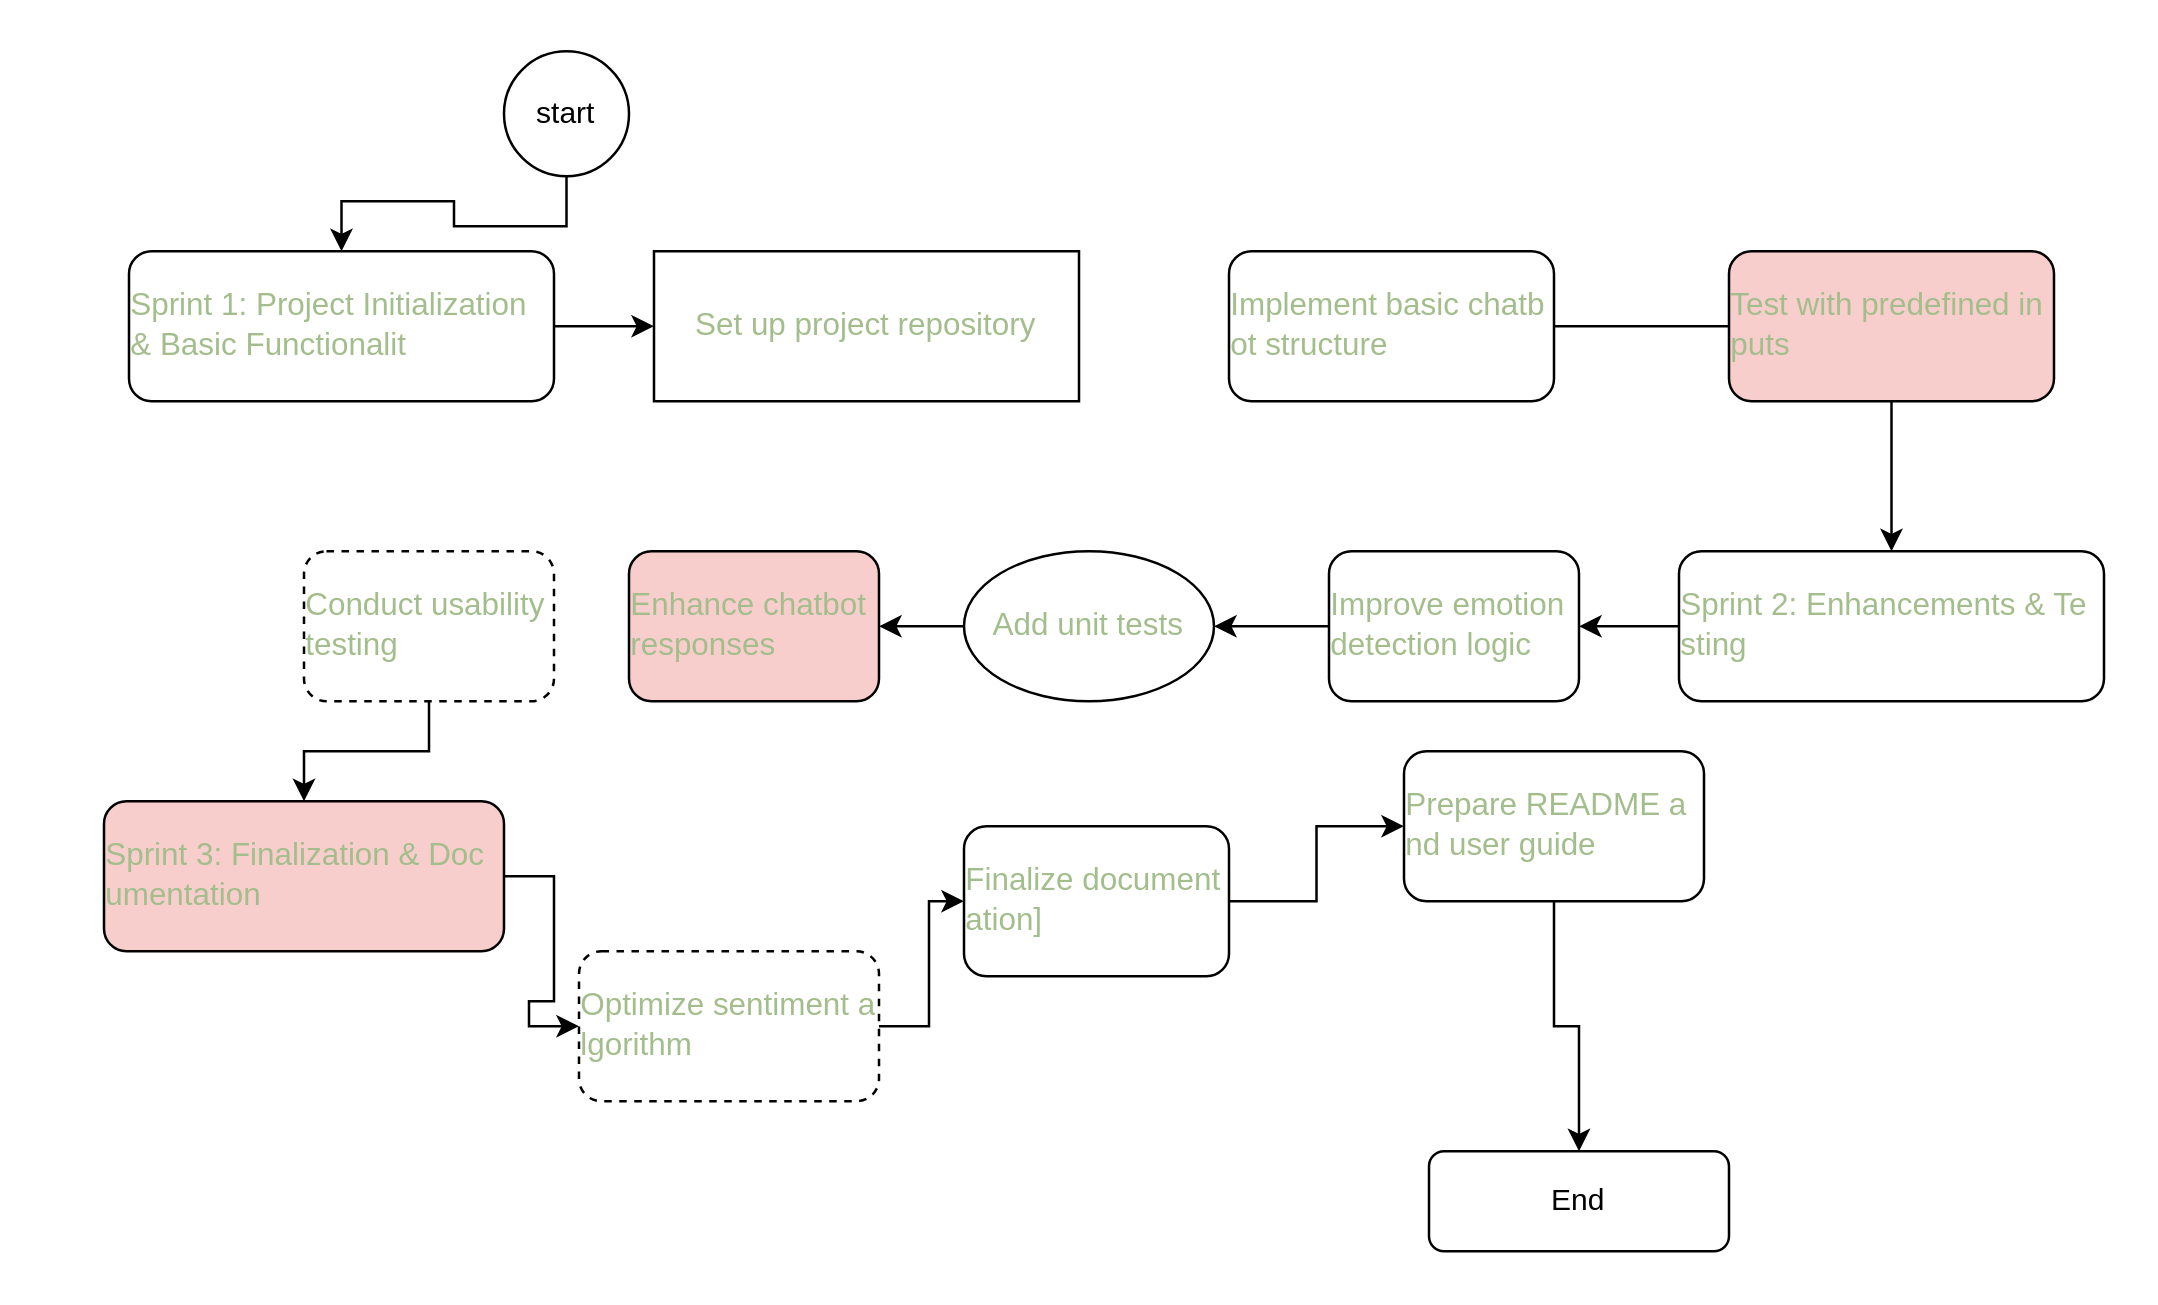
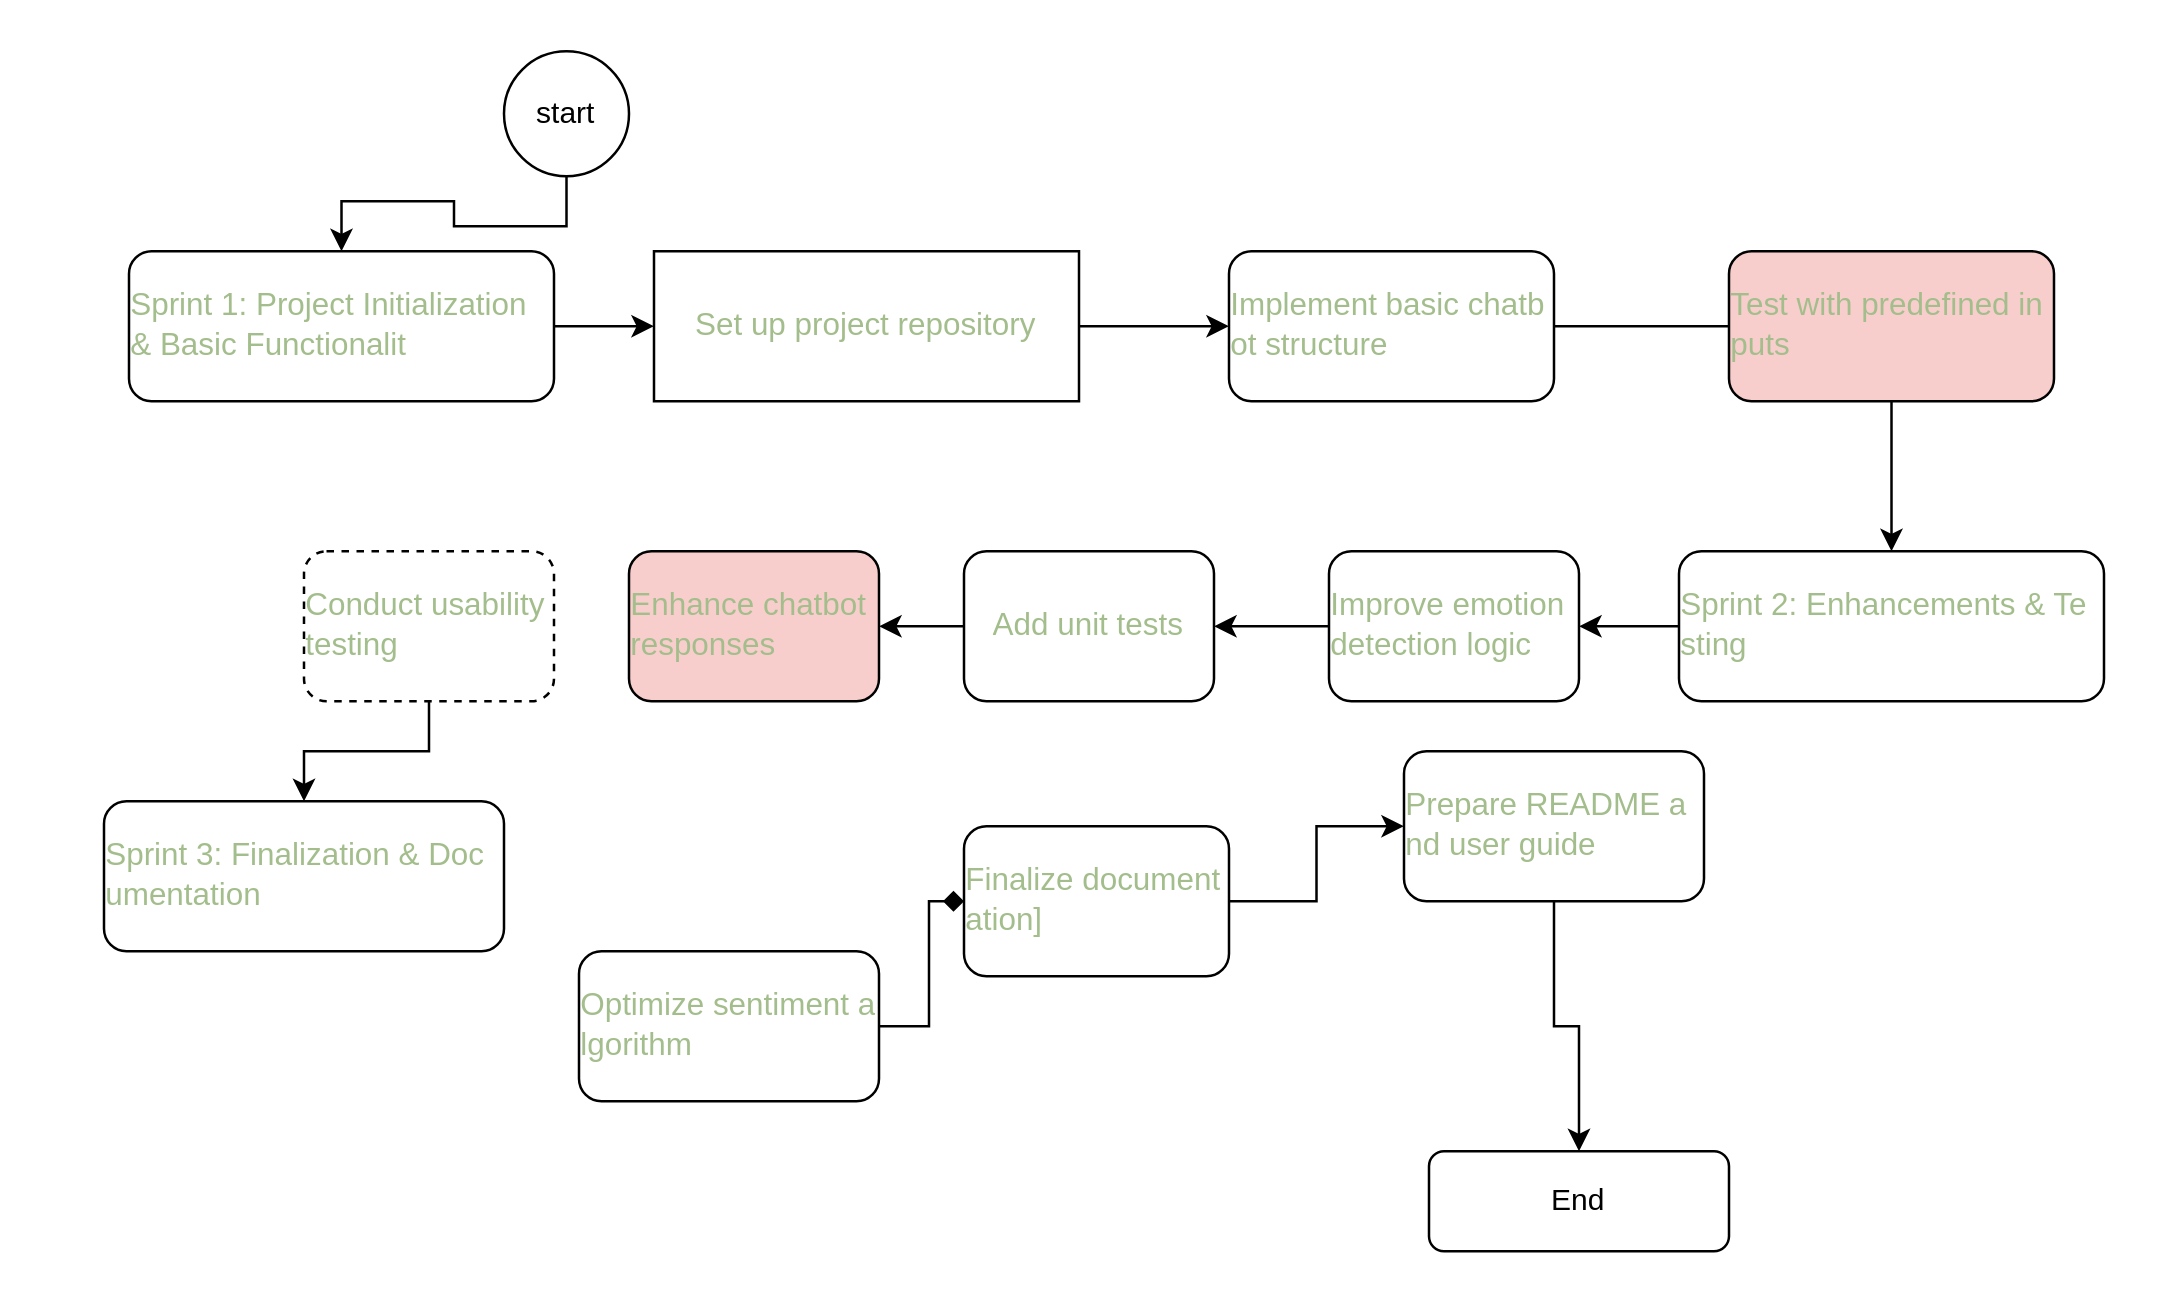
+ <mxCell id="7" value="" style="edgeStyle=orthogonalEdgeStyle;rounded=0;orthogonalLoop=1;jettySize=auto;html=1;" edge="1" parent="1" source="8" target="10"><mxGeometry relative="1" as="geometry" /></mxCell>
- <mxCell id="18" value="&lt;pre style=&quot;font-family: var(--ds-font-family-code); overflow: auto; padding: calc(var(--ds-md-zoom)*8px)calc(var(--ds-md-zoom)*12px); text-wrap-mode: wrap; word-break: break-all; color: rgb(255, 255, 255); font-size: 12.573px; text-align: start; margin-top: 0px !important; margin-bottom: 0px !important;&quot;&gt;&lt;pre style=&quot;font-family: var(--ds-font-family-code); overflow: auto; padding: calc(var(--ds-md-zoom)*8px)calc(var(--ds-md-zoom)*12px); text-wrap-mode: wrap; word-break: break-all; margin-top: 0px !important; margin-bottom: 0px !important;&quot;&gt;&lt;span style=&quot;color: rgb(163, 190, 140);&quot; class=&quot;token text string&quot;&gt;Add unit tests&lt;/span&gt;&lt;/pre&gt;&lt;/pre&gt;" style="ellipse;whiteSpace=wrap;html=1;fontSize=12;glass=0;strokeWidth=1;shadow=0;" vertex="1" parent="1"><mxGeometry x="364" y="220" width="100" height="60" as="geometry" /></mxCell>
+ <mxCell id="18" value="&lt;pre style=&quot;font-family: var(--ds-font-family-code); overflow: auto; padding: calc(var(--ds-md-zoom)*8px)calc(var(--ds-md-zoom)*12px); text-wrap-mode: wrap; word-break: break-all; color: rgb(255, 255, 255); font-size: 12.573px; text-align: start; margin-top: 0px !important; margin-bottom: 0px !important;&quot;&gt;&lt;pre style=&quot;font-family: var(--ds-font-family-code); overflow: auto; padding: calc(var(--ds-md-zoom)*8px)calc(var(--ds-md-zoom)*12px); text-wrap-mode: wrap; word-break: break-all; margin-top: 0px !important; margin-bottom: 0px !important;&quot;&gt;&lt;span style=&quot;color: rgb(163, 190, 140);&quot; class=&quot;token text string&quot;&gt;Add unit tests&lt;/span&gt;&lt;/pre&gt;&lt;/pre&gt;" style="rounded=1;whiteSpace=wrap;html=1;fontSize=12;glass=0;strokeWidth=1;shadow=0;" vertex="1" parent="1"><mxGeometry x="364" y="220" width="100" height="60" as="geometry" /></mxCell>
- <mxCell id="23" value="&lt;pre style=&quot;font-family: var(--ds-font-family-code); overflow: auto; padding: calc(var(--ds-md-zoom)*8px)calc(var(--ds-md-zoom)*12px); text-wrap-mode: wrap; word-break: break-all; color: rgb(255, 255, 255); font-size: 12.573px; text-align: start; margin-top: 0px !important; margin-bottom: 0px !important;&quot;&gt;&lt;pre style=&quot;font-family: var(--ds-font-family-code); overflow: auto; padding: calc(var(--ds-md-zoom)*8px)calc(var(--ds-md-zoom)*12px); text-wrap-mode: wrap; word-break: break-all; margin-top: 0px !important; margin-bottom: 0px !important;&quot;&gt;&lt;span style=&quot;color: rgb(163, 190, 140);&quot; class=&quot;token text string&quot;&gt;Sprint 3: Finalization &amp;amp; Documentation&lt;/span&gt;&lt;/pre&gt;&lt;/pre&gt;" style="rounded=1;whiteSpace=wrap;html=1;fontSize=12;glass=0;strokeWidth=1;shadow=0;fillColor=#f8cecc;" vertex="1" parent="1"><mxGeometry x="20" y="320" width="160" height="60" as="geometry" /></mxCell>
+ <mxCell id="23" value="&lt;pre style=&quot;font-family: var(--ds-font-family-code); overflow: auto; padding: calc(var(--ds-md-zoom)*8px)calc(var(--ds-md-zoom)*12px); text-wrap-mode: wrap; word-break: break-all; color: rgb(255, 255, 255); font-size: 12.573px; text-align: start; margin-top: 0px !important; margin-bottom: 0px !important;&quot;&gt;&lt;pre style=&quot;font-family: var(--ds-font-family-code); overflow: auto; padding: calc(var(--ds-md-zoom)*8px)calc(var(--ds-md-zoom)*12px); text-wrap-mode: wrap; word-break: break-all; margin-top: 0px !important; margin-bottom: 0px !important;&quot;&gt;&lt;span style=&quot;color: rgb(163, 190, 140);&quot; class=&quot;token text string&quot;&gt;Sprint 3: Finalization &amp;amp; Documentation&lt;/span&gt;&lt;/pre&gt;&lt;/pre&gt;" style="rounded=1;whiteSpace=wrap;html=1;fontSize=12;glass=0;strokeWidth=1;shadow=0;" vertex="1" parent="1"><mxGeometry x="20" y="320" width="160" height="60" as="geometry" /></mxCell>
- <mxCell id="24" value="" style="edgeStyle=orthogonalEdgeStyle;rounded=0;orthogonalLoop=1;jettySize=auto;html=1;" edge="1" parent="1" source="25" target="27"><mxGeometry relative="1" as="geometry" /></mxCell>
+ <mxCell id="24" value="" style="edgeStyle=orthogonalEdgeStyle;rounded=0;orthogonalLoop=1;jettySize=auto;html=1;endArrow=diamond;" edge="1" parent="1" source="25" target="27"><mxGeometry relative="1" as="geometry" /></mxCell>
- <mxCell id="22" value="" style="edgeStyle=orthogonalEdgeStyle;rounded=0;orthogonalLoop=1;jettySize=auto;html=1;" edge="1" parent="1" source="23" target="25"><mxGeometry relative="1" as="geometry" /></mxCell>
- <mxCell id="25" value="&lt;pre style=&quot;font-family: var(--ds-font-family-code); overflow: auto; padding: calc(var(--ds-md-zoom)*8px)calc(var(--ds-md-zoom)*12px); text-wrap-mode: wrap; word-break: break-all; color: rgb(255, 255, 255); font-size: 12.573px; text-align: start; margin-top: 0px !important; margin-bottom: 0px !important;&quot;&gt;&lt;pre style=&quot;font-family: var(--ds-font-family-code); overflow: auto; padding: calc(var(--ds-md-zoom)*8px)calc(var(--ds-md-zoom)*12px); text-wrap-mode: wrap; word-break: break-all; margin-top: 0px !important; margin-bottom: 0px !important;&quot;&gt;&lt;span style=&quot;color: rgb(163, 190, 140);&quot; class=&quot;token text string&quot;&gt;Optimize sentiment algorithm&lt;/span&gt;&lt;/pre&gt;&lt;/pre&gt;" style="rounded=1;whiteSpace=wrap;html=1;fontSize=12;glass=0;strokeWidth=1;shadow=0;dashed=1;" vertex="1" parent="1"><mxGeometry x="210" y="380" width="120" height="60" as="geometry" /></mxCell>
+ <mxCell id="25" value="&lt;pre style=&quot;font-family: var(--ds-font-family-code); overflow: auto; padding: calc(var(--ds-md-zoom)*8px)calc(var(--ds-md-zoom)*12px); text-wrap-mode: wrap; word-break: break-all; color: rgb(255, 255, 255); font-size: 12.573px; text-align: start; margin-top: 0px !important; margin-bottom: 0px !important;&quot;&gt;&lt;pre style=&quot;font-family: var(--ds-font-family-code); overflow: auto; padding: calc(var(--ds-md-zoom)*8px)calc(var(--ds-md-zoom)*12px); text-wrap-mode: wrap; word-break: break-all; margin-top: 0px !important; margin-bottom: 0px !important;&quot;&gt;&lt;span style=&quot;color: rgb(163, 190, 140);&quot; class=&quot;token text string&quot;&gt;Optimize sentiment algorithm&lt;/span&gt;&lt;/pre&gt;&lt;/pre&gt;" style="rounded=1;whiteSpace=wrap;html=1;fontSize=12;glass=0;strokeWidth=1;shadow=0;" vertex="1" parent="1"><mxGeometry x="210" y="380" width="120" height="60" as="geometry" /></mxCell>
